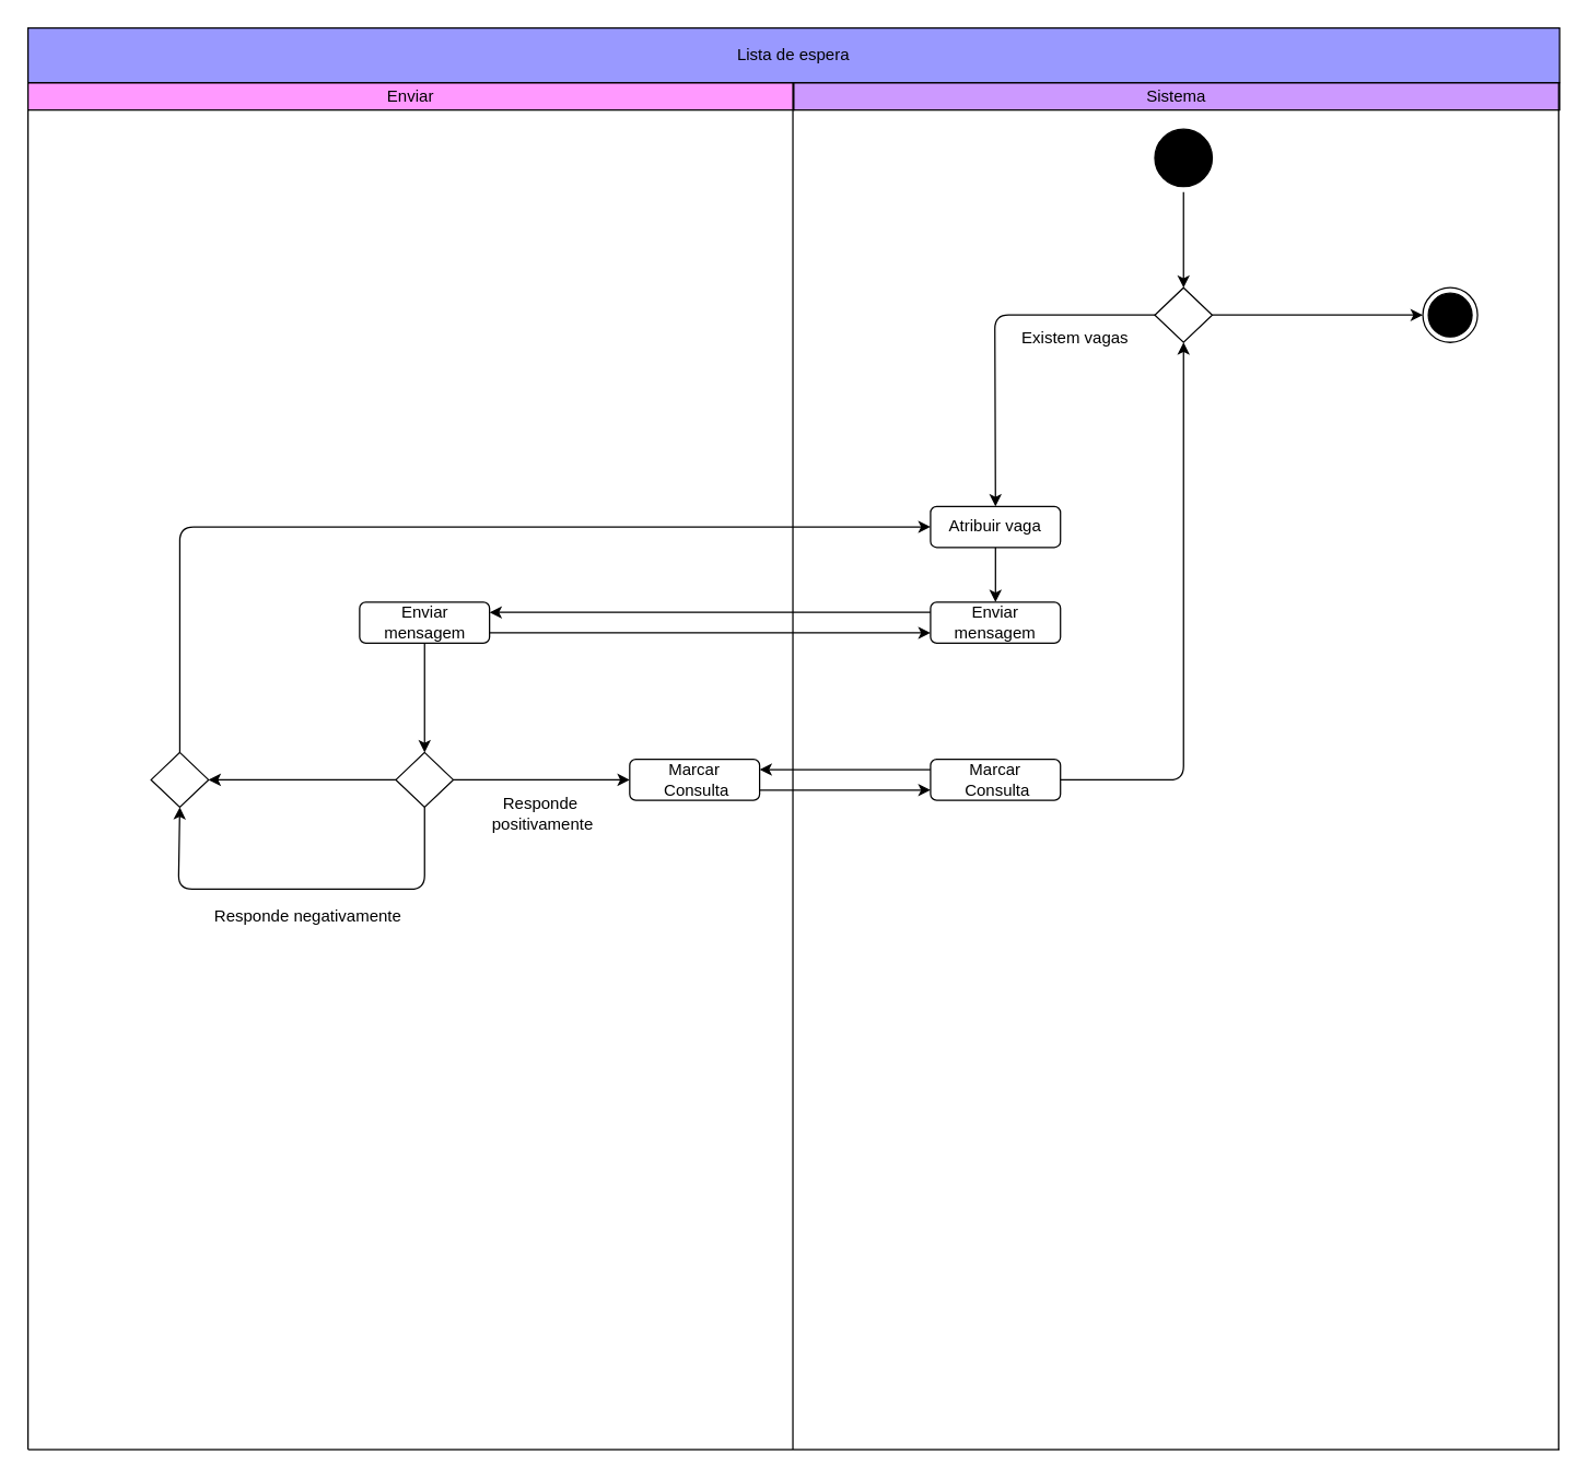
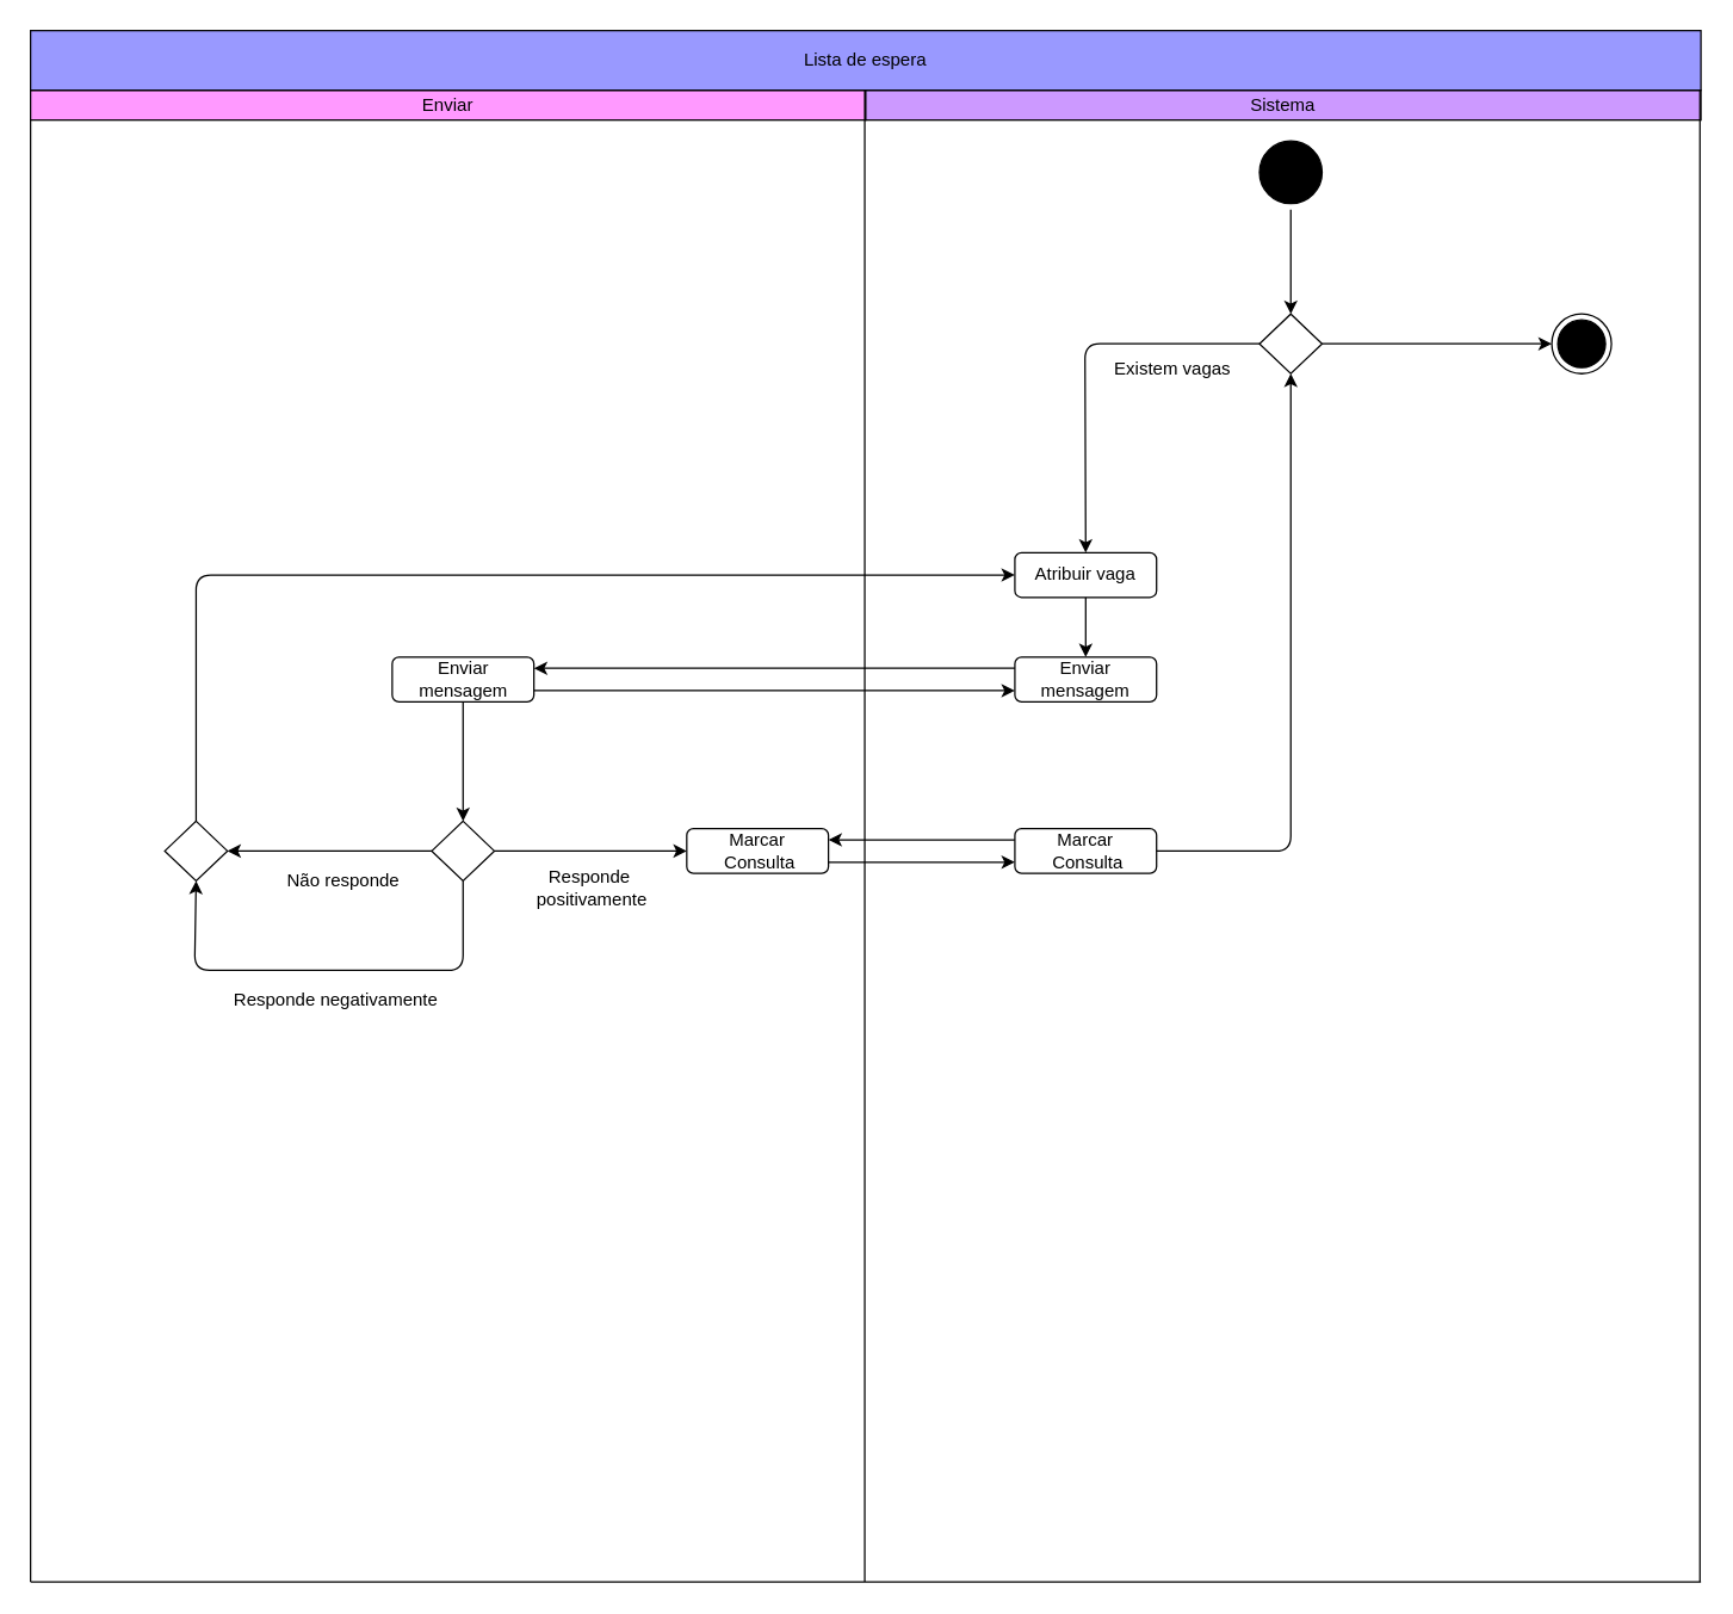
+ <mxCell id="23" value="Não responde" style="text;html=1;strokeColor=none;align=center;verticalAlign=middle;whiteSpace=wrap;rounded=0;fillColor=#ffffff;" parent="1" vertex="1"><mxGeometry x="180" y="580" width="100" height="20" as="geometry" /></mxCell>
